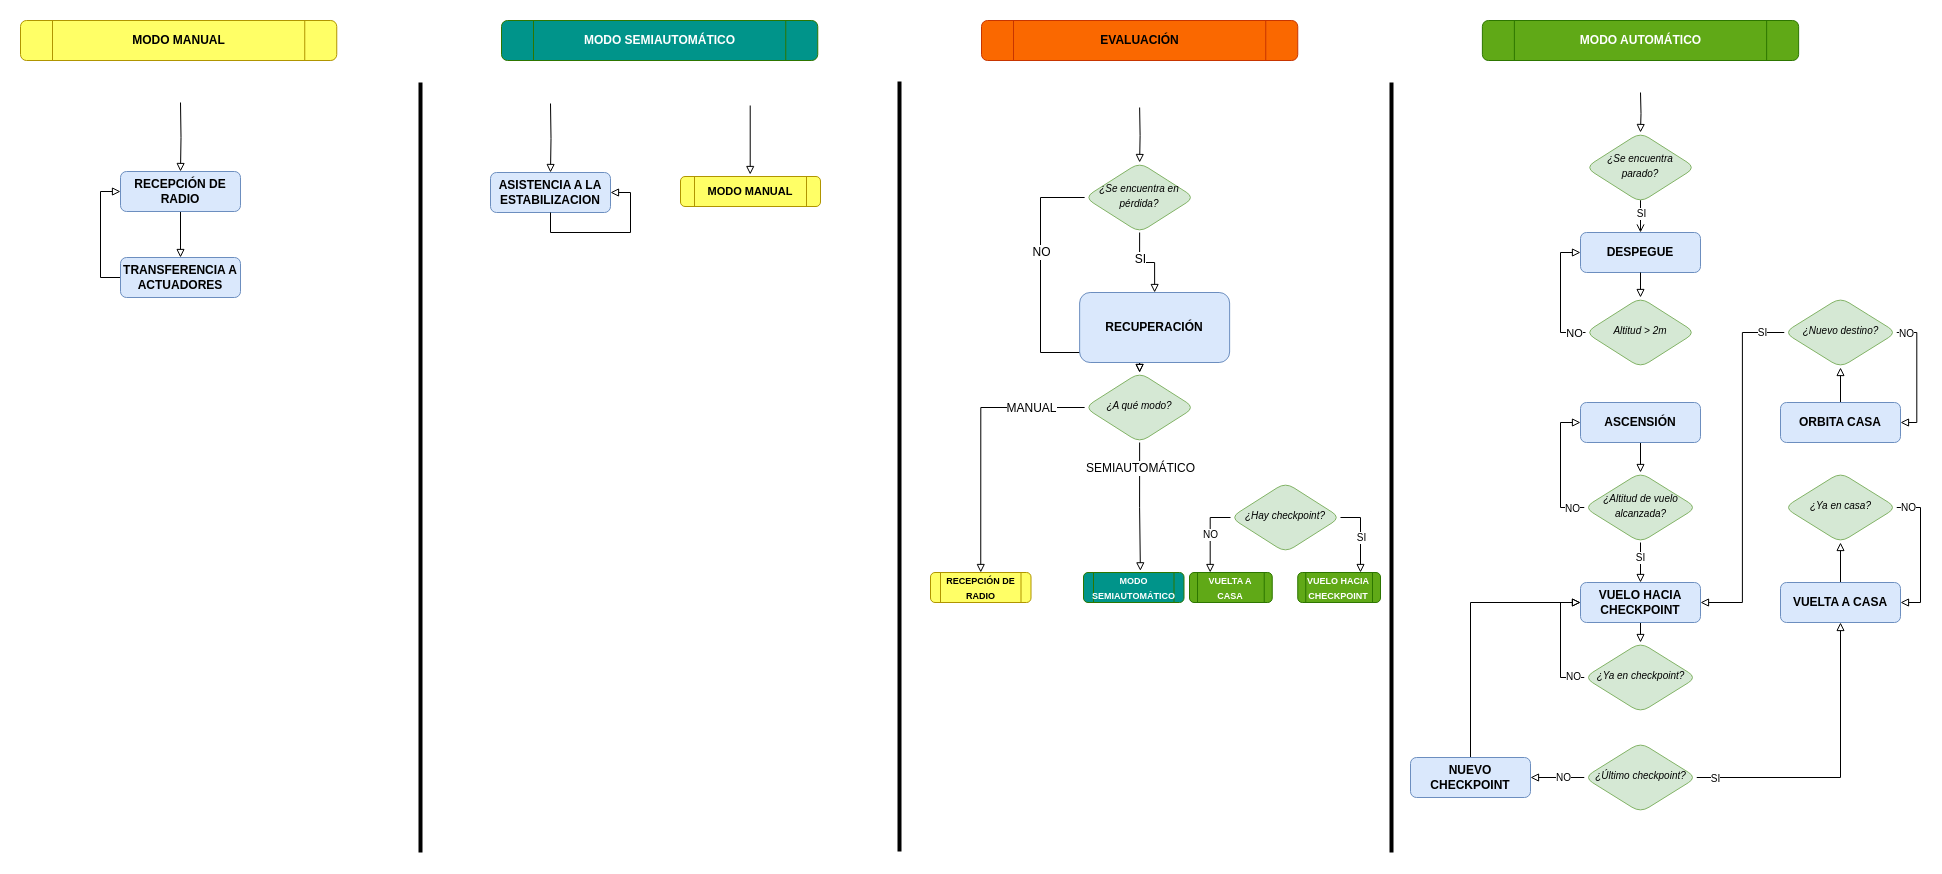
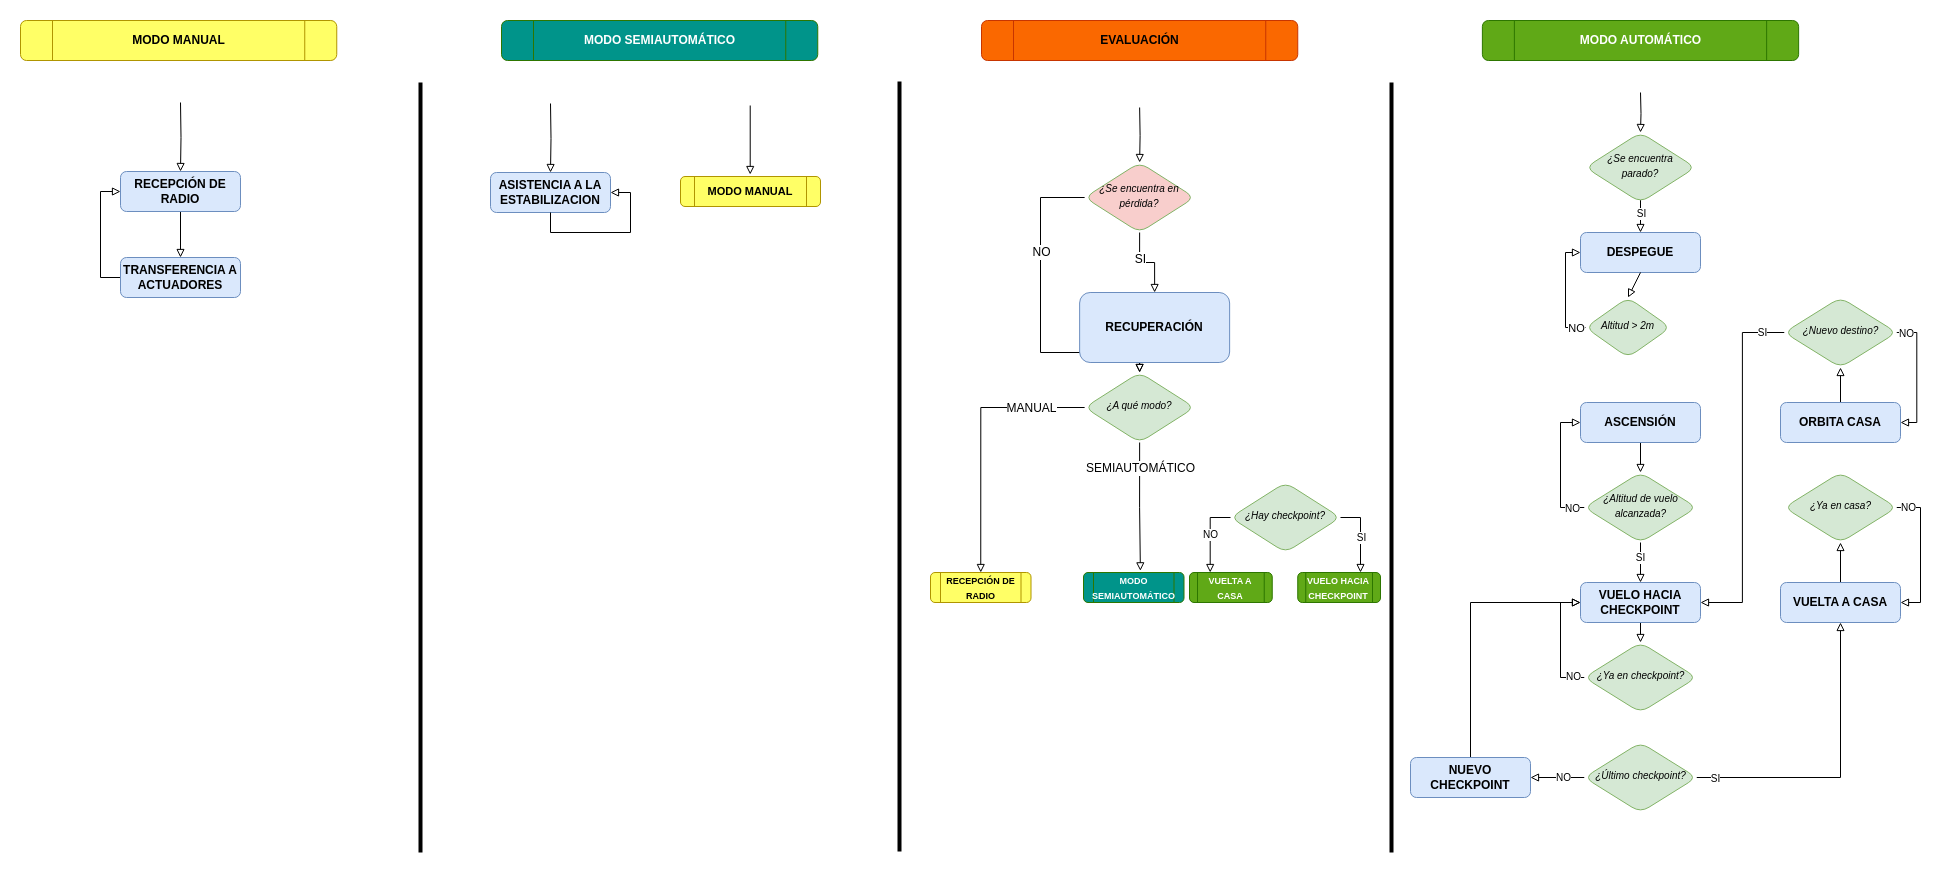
- <mxCell id="52" value="&lt;font style=&quot;font-size: 10px&quot;&gt;&lt;i&gt;¿Se encuentra en pérdida?&lt;/i&gt;&lt;/font&gt;" style="rhombus;whiteSpace=wrap;html=1;shadow=0;fontFamily=Helvetica;fontSize=12;align=center;strokeWidth=1;spacing=6;spacingTop=-4;direction=south;rounded=1;fillColor=#D5E8D4;strokeColor=#82b366;" parent="1" vertex="1"><mxGeometry x="1084.14" y="162" width="110" height="70" as="geometry" /></mxCell>
+ <mxCell id="52" value="&lt;font style=&quot;font-size: 10px&quot;&gt;&lt;i&gt;¿Se encuentra en pérdida?&lt;/i&gt;&lt;/font&gt;" style="rhombus;whiteSpace=wrap;html=1;shadow=0;fontFamily=Helvetica;fontSize=12;align=center;strokeWidth=1;spacing=6;spacingTop=-4;direction=south;rounded=1;fillColor=#f8cecc;strokeColor=#82b366;" parent="1" vertex="1"><mxGeometry x="1084.14" y="162" width="110" height="70" as="geometry" /></mxCell>
- <mxCell id="8" value="" style="endArrow=open;html=1;rounded=0;exitX=0.966;exitY=0.5;exitDx=0;exitDy=0;entryX=0.5;entryY=0;entryDx=0;entryDy=0;endFill=0;exitPerimeter=0;" parent="1" source="47" target="2" edge="1"><mxGeometry width="50" height="50" relative="1" as="geometry"><mxPoint x="1640" y="202" as="sourcePoint" /><mxPoint x="1790" y="302" as="targetPoint" /></mxGeometry></mxCell>
+ <mxCell id="8" value="" style="endArrow=block;html=1;rounded=0;exitX=0.966;exitY=0.5;exitDx=0;exitDy=0;entryX=0.5;entryY=0;entryDx=0;entryDy=0;endFill=0;exitPerimeter=0;" parent="1" source="47" target="2" edge="1"><mxGeometry width="50" height="50" relative="1" as="geometry"><mxPoint x="1640" y="202" as="sourcePoint" /><mxPoint x="1790" y="302" as="targetPoint" /></mxGeometry></mxCell>
- <mxCell id="5" value="&lt;font style=&quot;font-size: 10px&quot;&gt;&lt;i&gt;Altitud &amp;gt; 2m&lt;/i&gt;&lt;/font&gt;" style="rhombus;whiteSpace=wrap;html=1;shadow=0;fontFamily=Helvetica;fontSize=12;align=center;strokeWidth=1;spacing=6;spacingTop=-4;direction=south;rounded=1;fillColor=#D5E8D4;strokeColor=#82b366;" parent="1" vertex="1"><mxGeometry x="1585" y="297" width="110" height="70" as="geometry" /></mxCell>
+ <mxCell id="5" value="&lt;font style=&quot;font-size: 10px&quot;&gt;&lt;i&gt;Altitud &amp;gt; 2m&lt;/i&gt;&lt;/font&gt;" style="rhombus;whiteSpace=wrap;html=1;shadow=0;fontFamily=Helvetica;fontSize=12;align=center;strokeWidth=1;spacing=6;spacingTop=-4;direction=south;rounded=1;fillColor=#D5E8D4;strokeColor=#82b366;" parent="1" vertex="1"><mxGeometry x="1585" y="297" width="85" height="60" as="geometry" /></mxCell>
